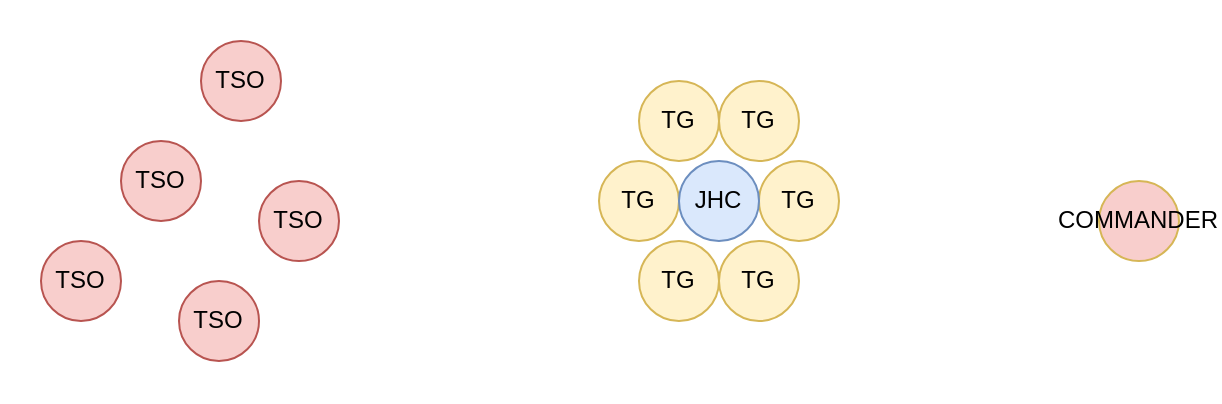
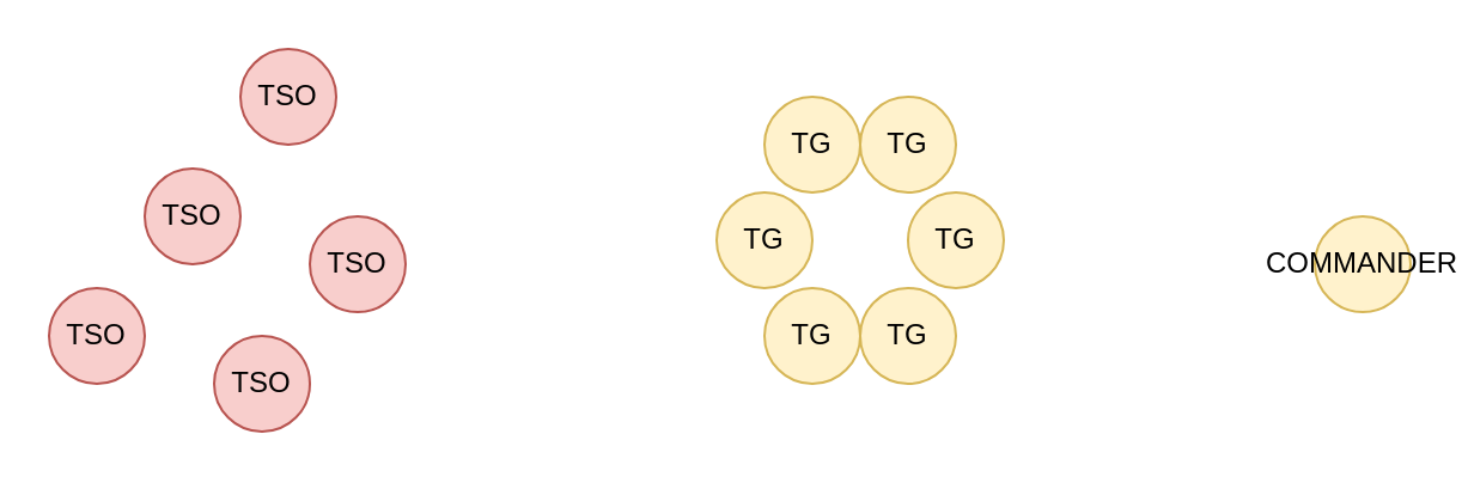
- <mxCell id="11" value="JHC" style="ellipse;whiteSpace=wrap;html=1;aspect=fixed;fillColor=#dae8fc;strokeColor=#6c8ebf;" vertex="1" parent="1"><mxGeometry x="339" y="80" width="40" height="40" as="geometry" /></mxCell>
- <mxCell id="2" value="COMMANDER" style="ellipse;whiteSpace=wrap;html=1;aspect=fixed;fillColor=#f8cecc;strokeColor=#d6b656;" vertex="1" parent="1"><mxGeometry x="549" y="90" width="40" height="40" as="geometry" /></mxCell>
+ <mxCell id="2" value="COMMANDER" style="ellipse;whiteSpace=wrap;html=1;aspect=fixed;fillColor=#fff2cc;strokeColor=#d6b656;" vertex="1" parent="1"><mxGeometry x="549" y="90" width="40" height="40" as="geometry" /></mxCell>
